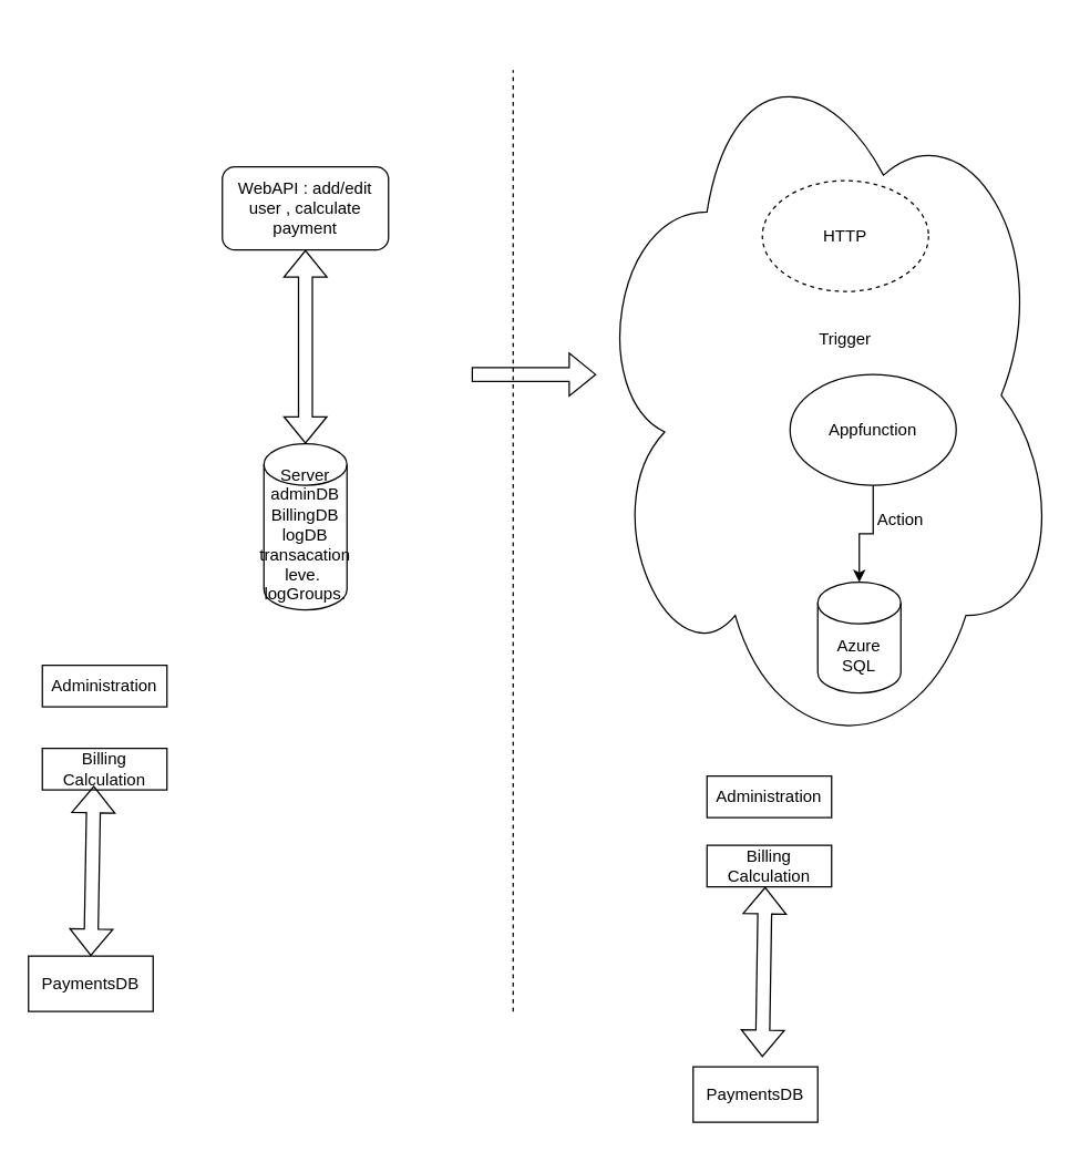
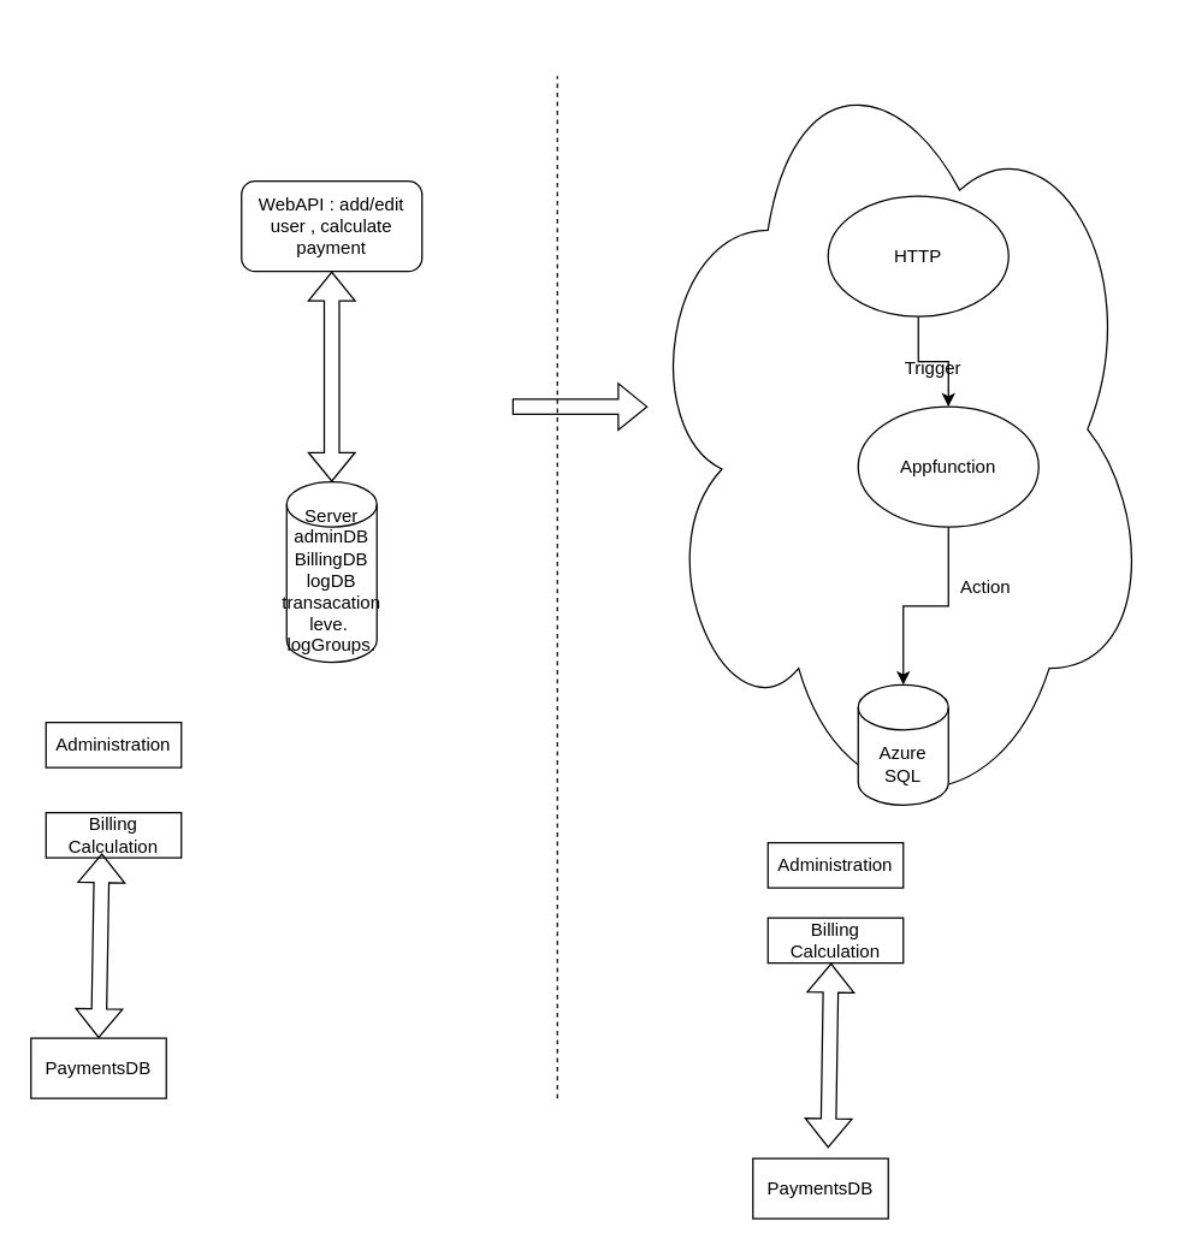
- <mxCell id="18" value="HTTP" style="ellipse;whiteSpace=wrap;html=1;dashed=1;" vertex="1" parent="1"><mxGeometry x="550" y="130" width="120" height="80" as="geometry" /></mxCell>
+ <mxCell id="18" value="HTTP" style="ellipse;whiteSpace=wrap;html=1;" vertex="1" parent="1"><mxGeometry x="550" y="130" width="120" height="80" as="geometry" /></mxCell>
+ <mxCell id="17" style="edgeStyle=orthogonalEdgeStyle;rounded=0;orthogonalLoop=1;jettySize=auto;html=1;" edge="1" parent="1" source="18" target="11"><mxGeometry relative="1" as="geometry" /></mxCell>
- <mxCell id="16" value="Trigger" style="text;html=1;align=center;verticalAlign=middle;whiteSpace=wrap;rounded=0;" vertex="1" parent="1"><mxGeometry x="580" y="230" width="60" height="30" as="geometry" /></mxCell>
+ <mxCell id="16" value="Trigger" style="text;html=1;align=center;verticalAlign=middle;whiteSpace=wrap;rounded=0;" vertex="1" parent="1"><mxGeometry x="590" y="230" width="60" height="30" as="geometry" /></mxCell>
- <mxCell id="15" value="Action" style="text;html=1;align=center;verticalAlign=middle;whiteSpace=wrap;rounded=0;" vertex="1" parent="1"><mxGeometry x="620" y="360" width="60" height="30" as="geometry" /></mxCell>
+ <mxCell id="15" value="Action" style="text;html=1;align=center;verticalAlign=middle;whiteSpace=wrap;rounded=0;" vertex="1" parent="1"><mxGeometry x="625" y="375" width="60" height="30" as="geometry" /></mxCell>
- <mxCell id="12" value="Azure SQL" style="shape=cylinder3;whiteSpace=wrap;html=1;boundedLbl=1;backgroundOutline=1;size=15;" vertex="1" parent="1"><mxGeometry x="590" y="420" width="60" height="80" as="geometry" /></mxCell>
+ <mxCell id="12" value="Azure SQL" style="shape=cylinder3;whiteSpace=wrap;html=1;boundedLbl=1;backgroundOutline=1;size=15;" vertex="1" parent="1"><mxGeometry x="570" y="455" width="60" height="80" as="geometry" /></mxCell>
